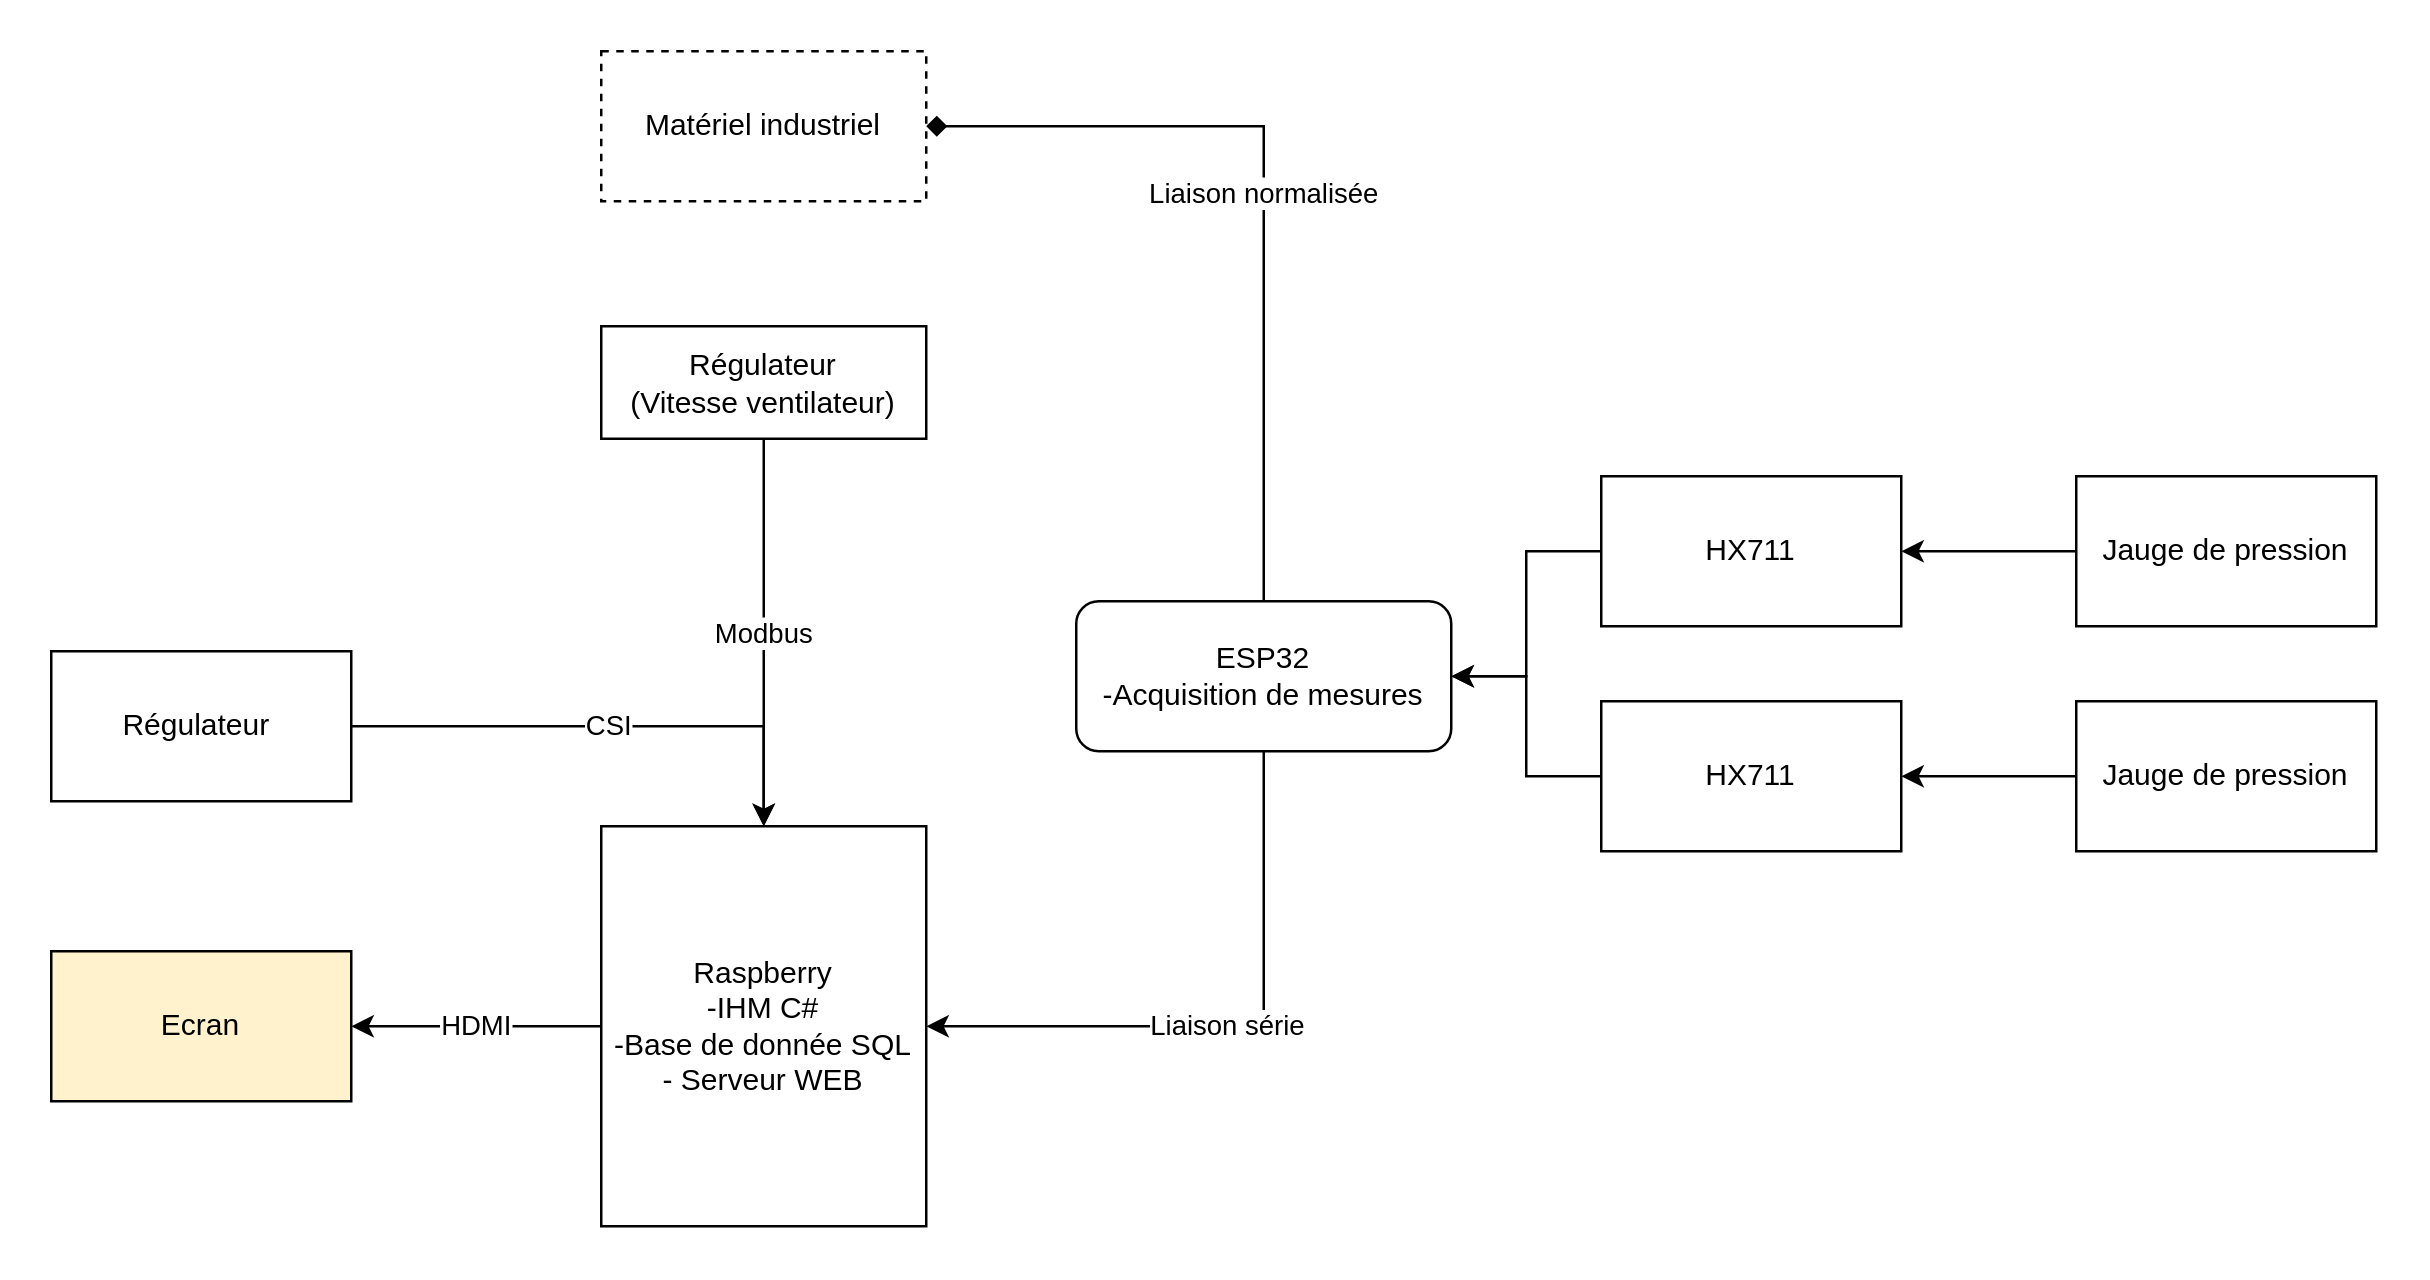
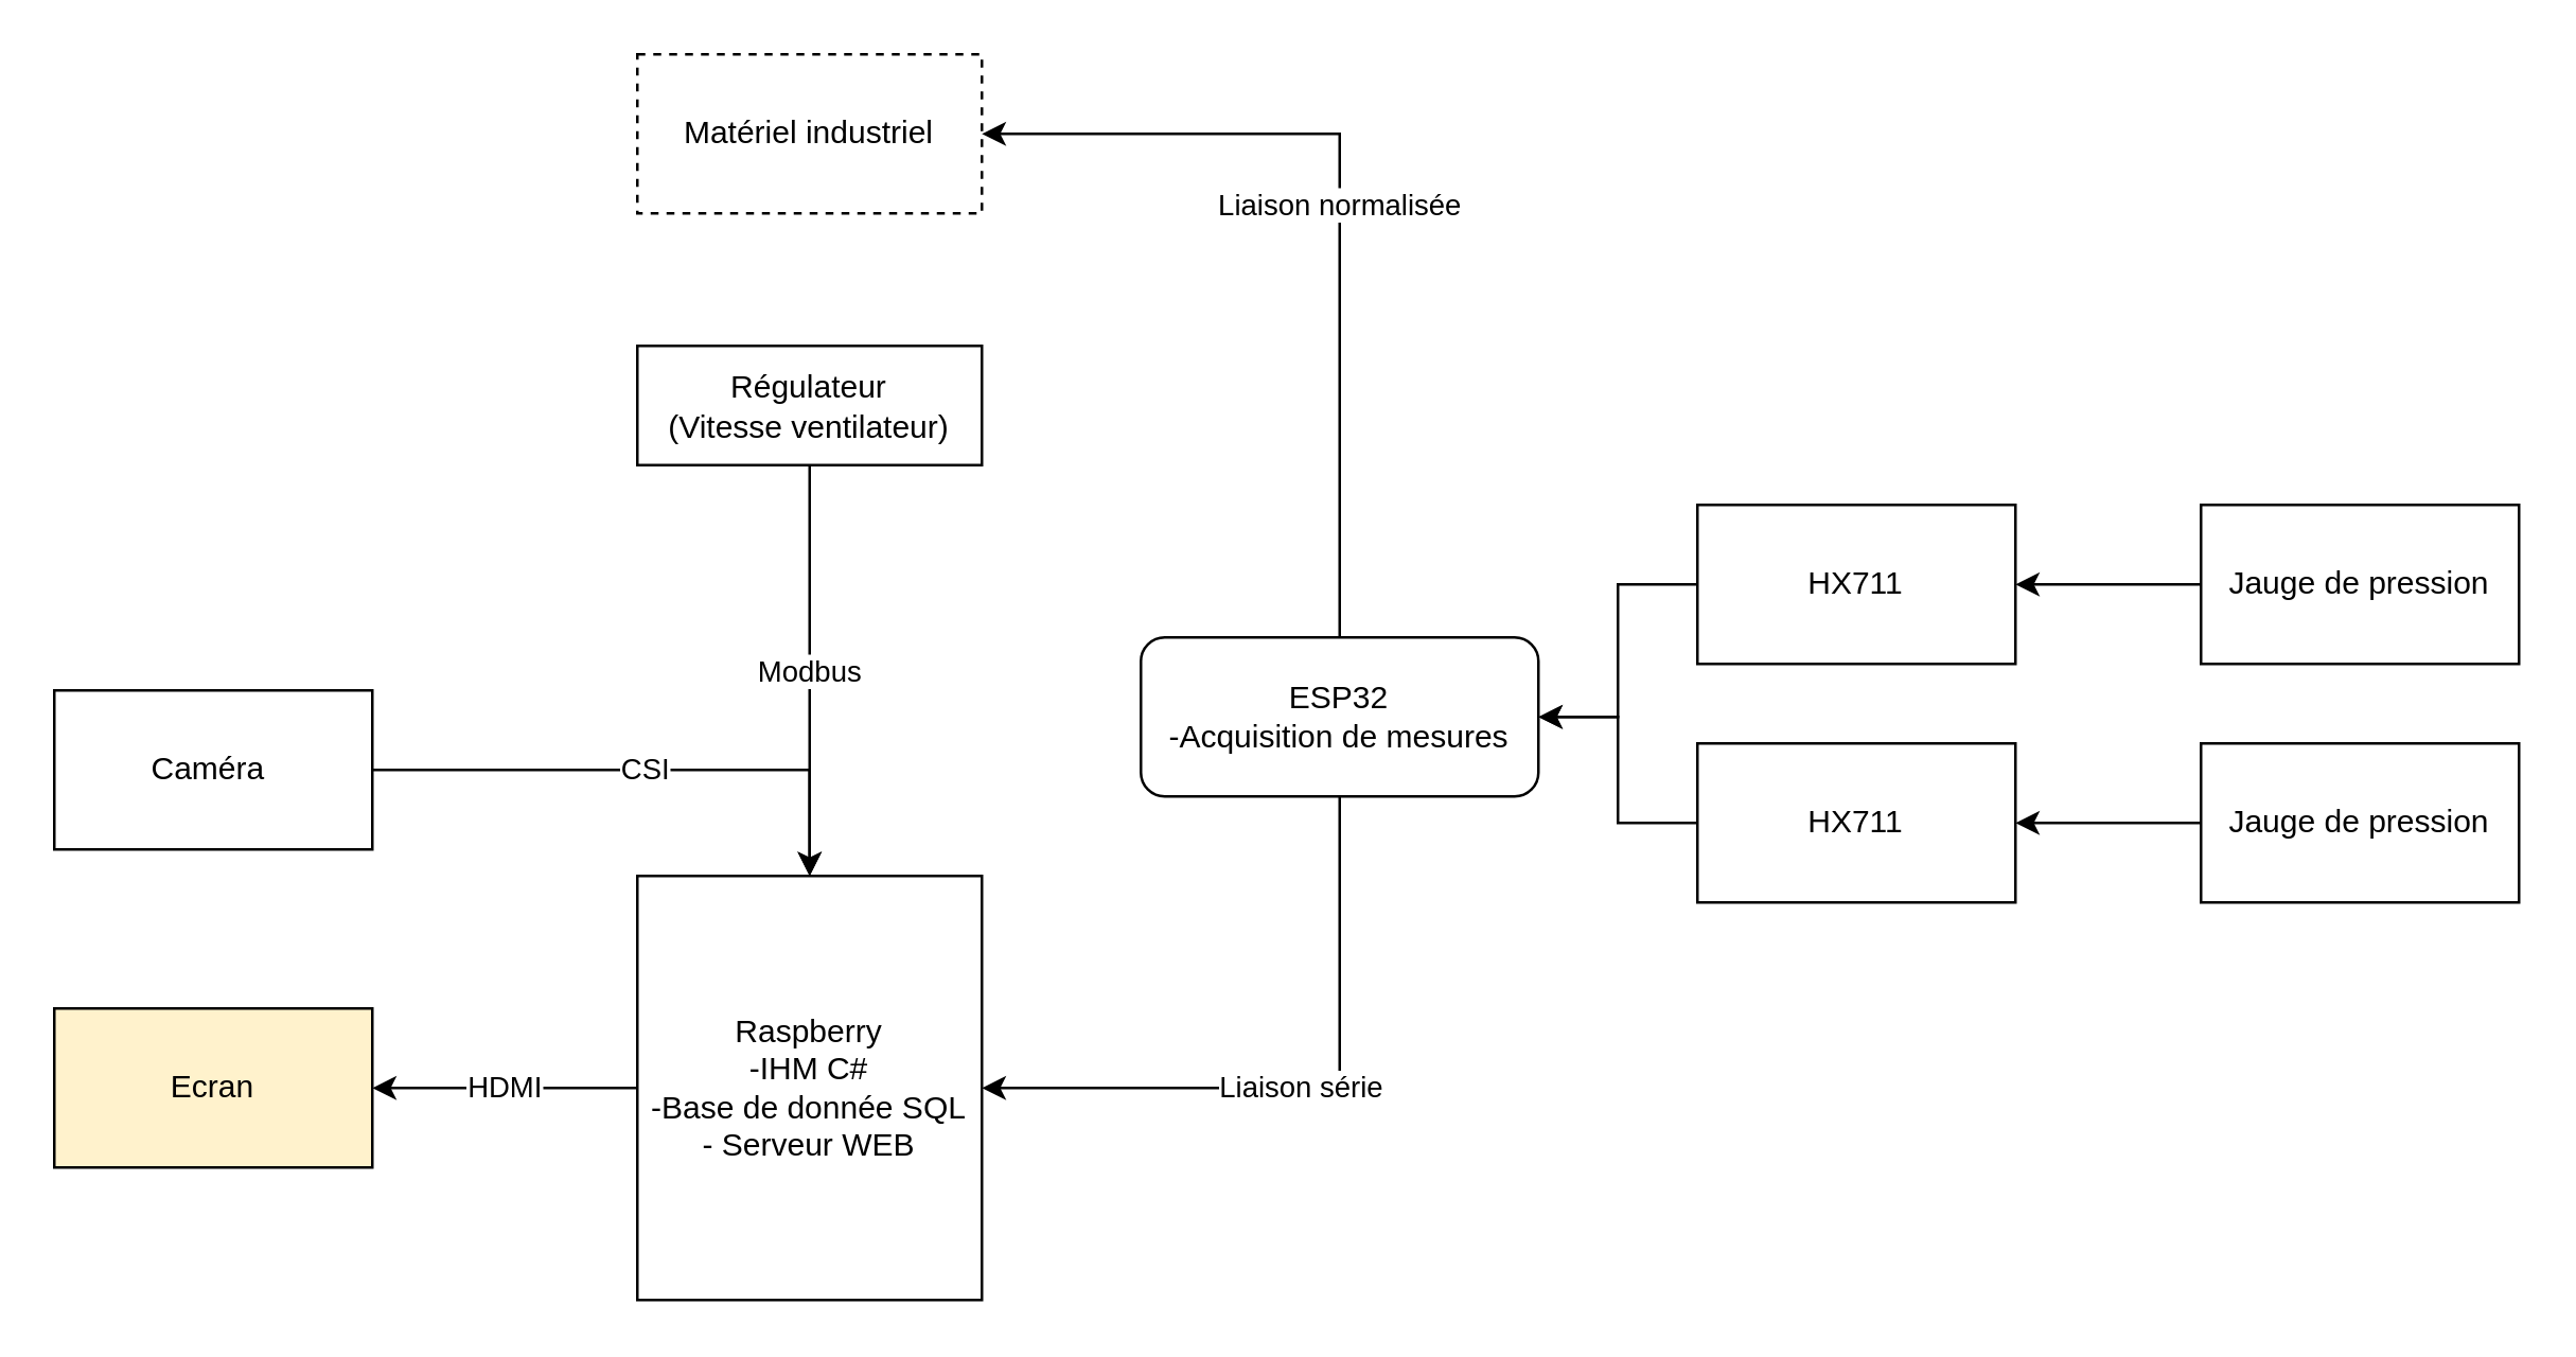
- <mxCell id="11" value="Liaison normalisée" style="edgeStyle=orthogonalEdgeStyle;rounded=0;orthogonalLoop=1;jettySize=auto;html=1;exitX=0.5;exitY=0;exitDx=0;exitDy=0;entryX=1;entryY=0.5;entryDx=0;entryDy=0;endArrow=diamond;" edge="1" parent="1" source="12" target="8"><mxGeometry relative="1" as="geometry" /></mxCell>
+ <mxCell id="11" value="Liaison normalisée" style="edgeStyle=orthogonalEdgeStyle;rounded=0;orthogonalLoop=1;jettySize=auto;html=1;exitX=0.5;exitY=0;exitDx=0;exitDy=0;entryX=1;entryY=0.5;entryDx=0;entryDy=0;" edge="1" parent="1" source="12" target="8"><mxGeometry relative="1" as="geometry" /></mxCell>
- <mxCell id="7" value="Régulateur&amp;nbsp;" style="rounded=0;whiteSpace=wrap;html=1;" vertex="1" parent="1"><mxGeometry x="20" y="260" width="120" height="60" as="geometry" /></mxCell>
+ <mxCell id="7" value="Caméra&amp;nbsp;" style="rounded=0;whiteSpace=wrap;html=1;" vertex="1" parent="1"><mxGeometry x="20" y="260" width="120" height="60" as="geometry" /></mxCell>
